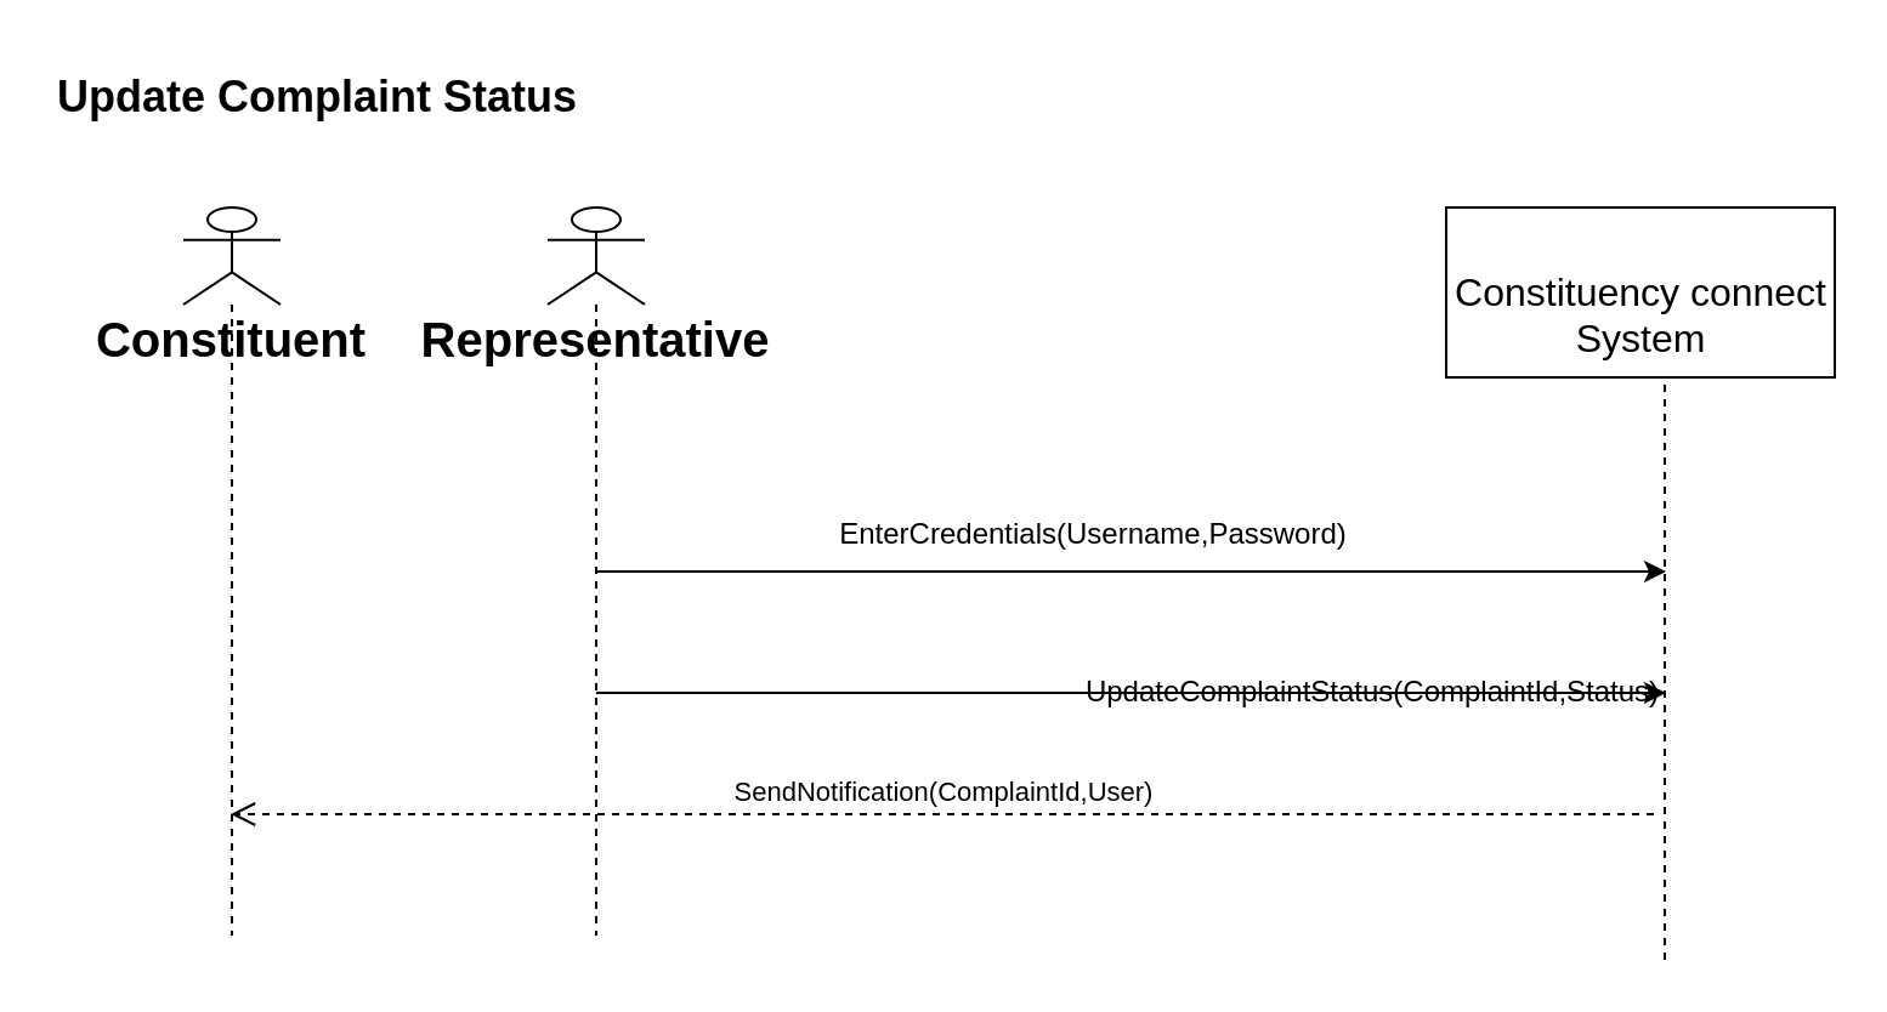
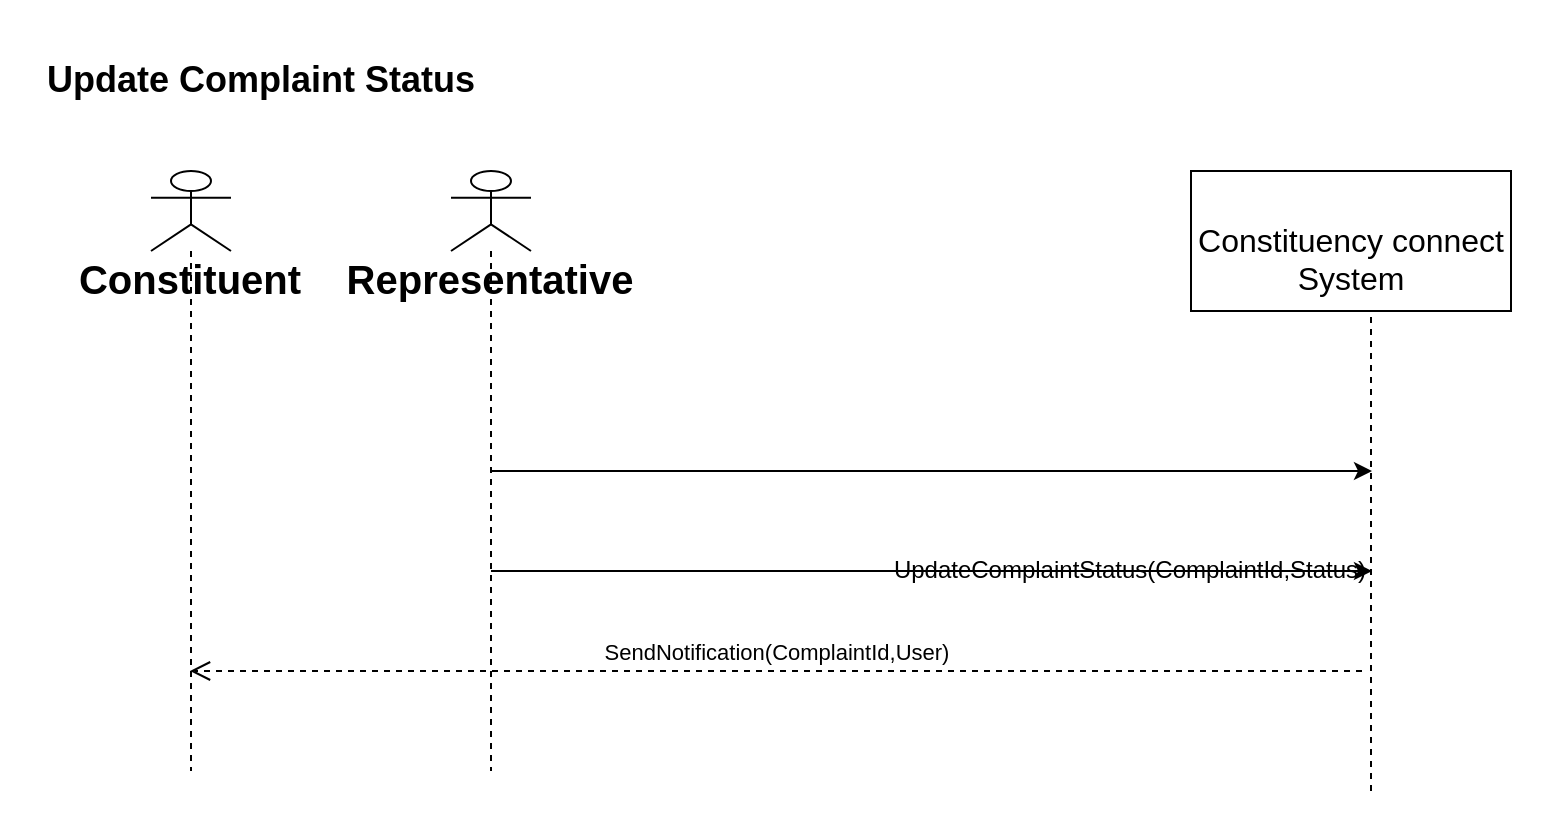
- <mxCell id="6" value="EnterCredentials(Username,Password)" style="text;html=1;strokeColor=none;fillColor=none;align=center;verticalAlign=middle;whiteSpace=wrap;rounded=0;" vertex="1" parent="1"><mxGeometry x="345" y="205" width="210" height="30" as="geometry" /></mxCell>
